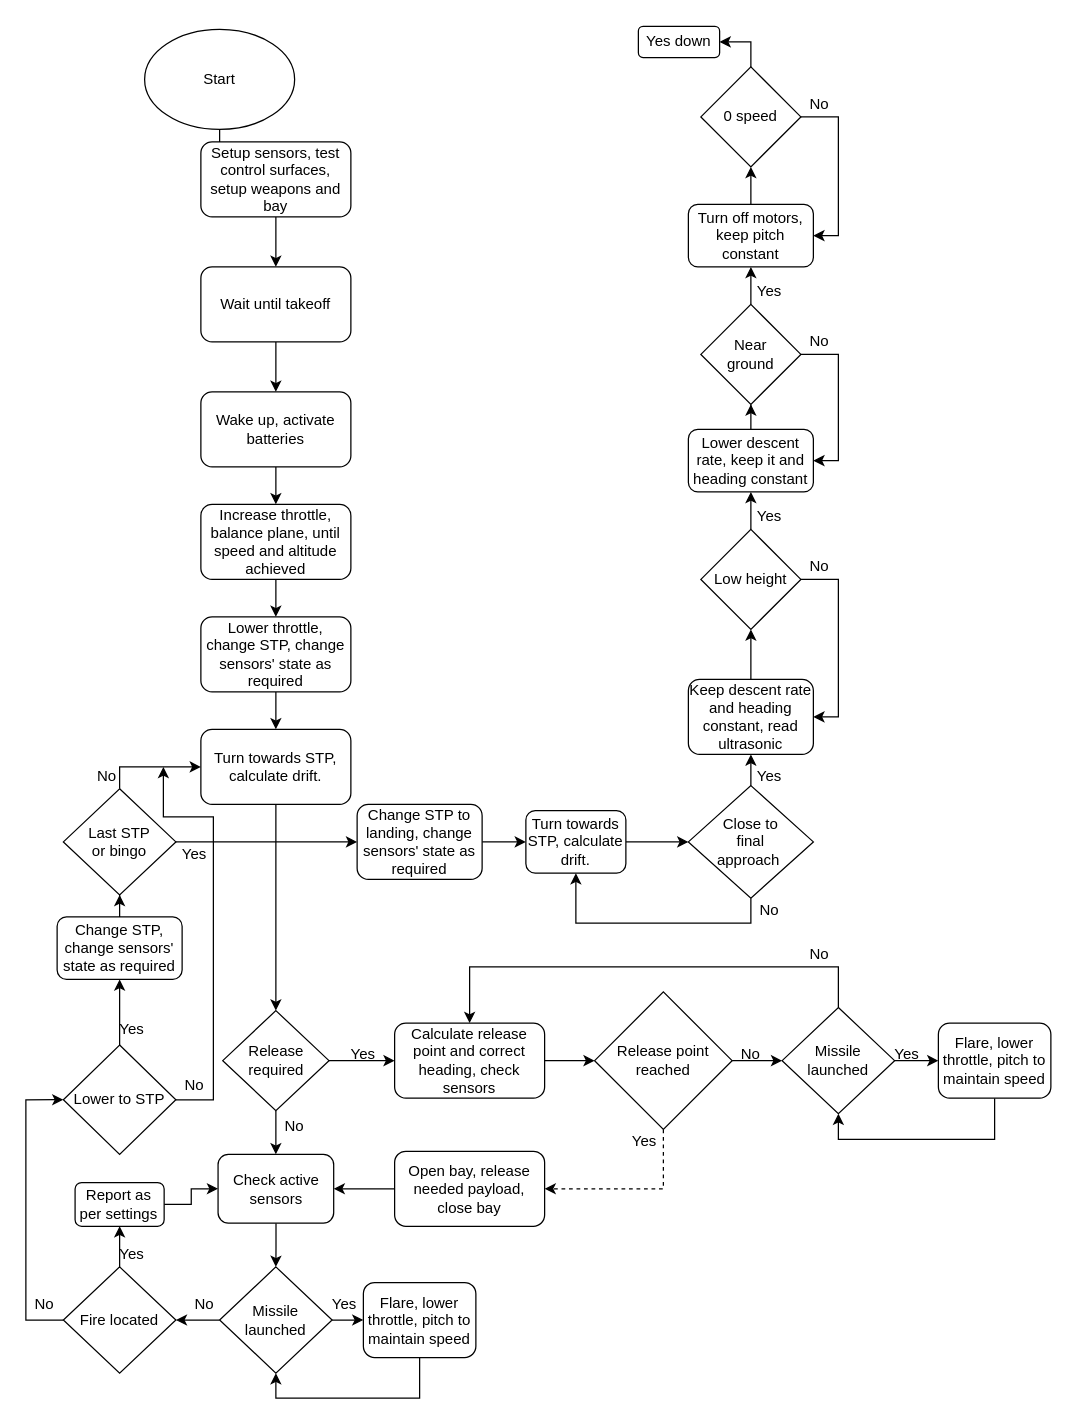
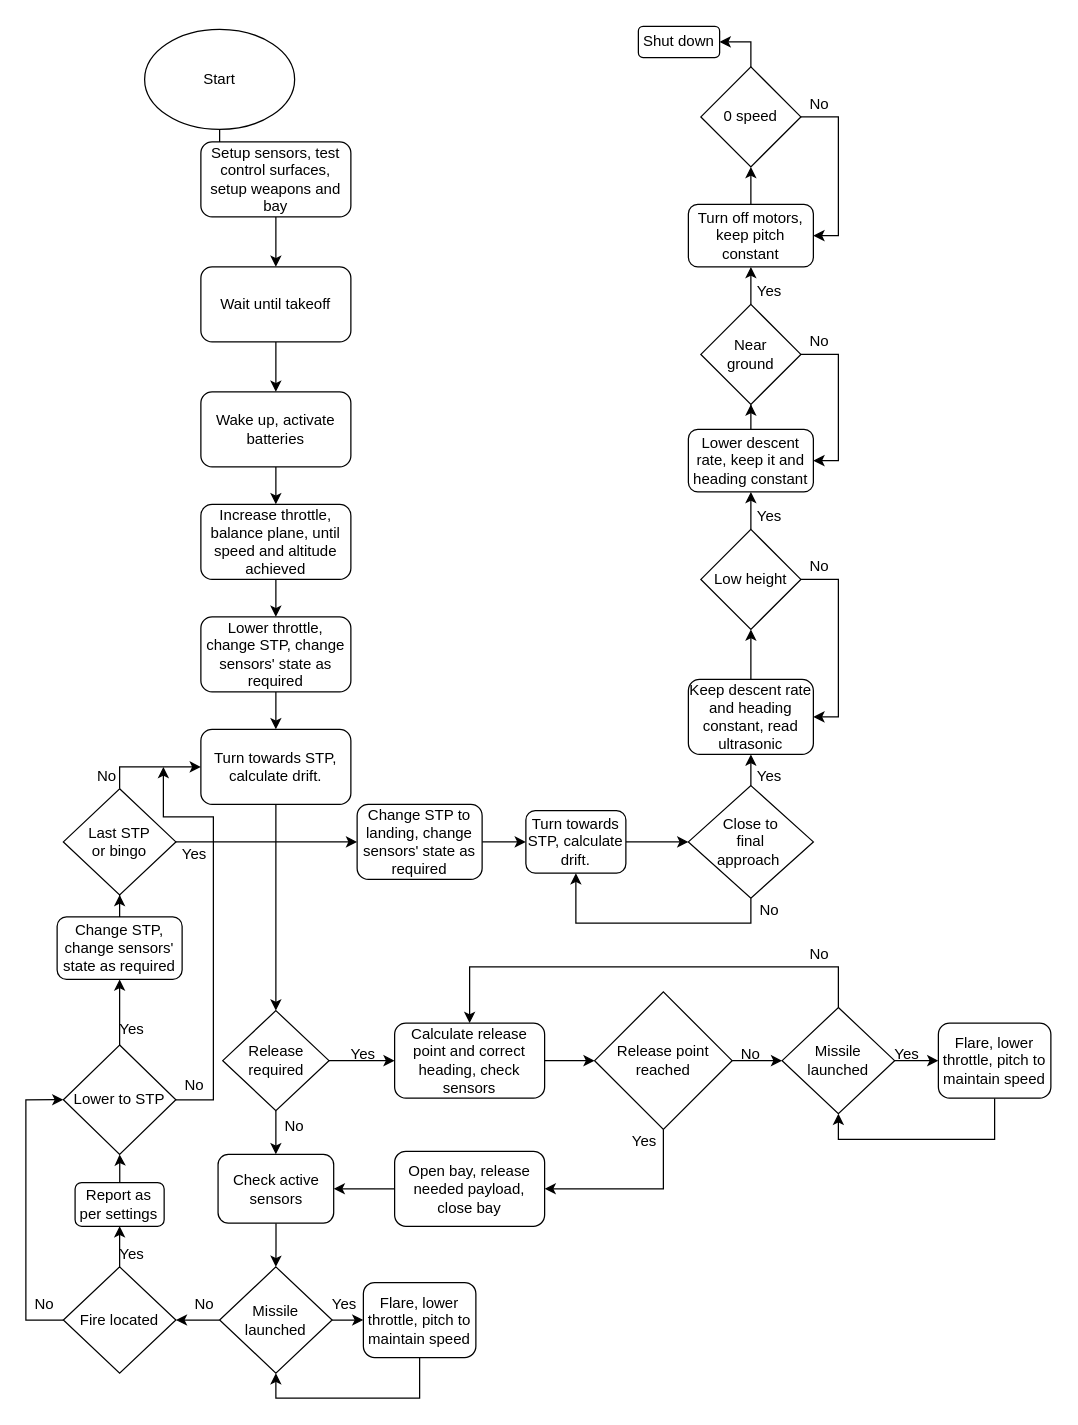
- <mxCell id="94" value="Yes down" style="rounded=1;whiteSpace=wrap;html=1;" vertex="1" parent="1"><mxGeometry x="510" y="20.5" width="65" height="25" as="geometry" /></mxCell>
+ <mxCell id="94" value="Shut down" style="rounded=1;whiteSpace=wrap;html=1;" vertex="1" parent="1"><mxGeometry x="510" y="20.5" width="65" height="25" as="geometry" /></mxCell>
- <mxCell id="24" style="edgeStyle=orthogonalEdgeStyle;rounded=0;orthogonalLoop=1;jettySize=auto;html=1;entryX=1;entryY=0.5;entryDx=0;entryDy=0;dashed=1;" edge="1" parent="1" source="25" target="22"><mxGeometry relative="1" as="geometry"><Array as="points"><mxPoint x="530" y="951" /></Array></mxGeometry></mxCell>
+ <mxCell id="24" style="edgeStyle=orthogonalEdgeStyle;rounded=0;orthogonalLoop=1;jettySize=auto;html=1;entryX=1;entryY=0.5;entryDx=0;entryDy=0;" edge="1" parent="1" source="25" target="22"><mxGeometry relative="1" as="geometry"><Array as="points"><mxPoint x="530" y="951" /></Array></mxGeometry></mxCell>
- <mxCell id="49" style="edgeStyle=orthogonalEdgeStyle;rounded=0;orthogonalLoop=1;jettySize=auto;html=1;" edge="1" parent="1" source="50" target="38"><mxGeometry relative="1" as="geometry" /></mxCell>
+ <mxCell id="49" style="edgeStyle=orthogonalEdgeStyle;rounded=0;orthogonalLoop=1;jettySize=auto;html=1;entryX=0.5;entryY=1;entryDx=0;entryDy=0;" edge="1" parent="1" source="50" target="54"><mxGeometry relative="1" as="geometry" /></mxCell>
